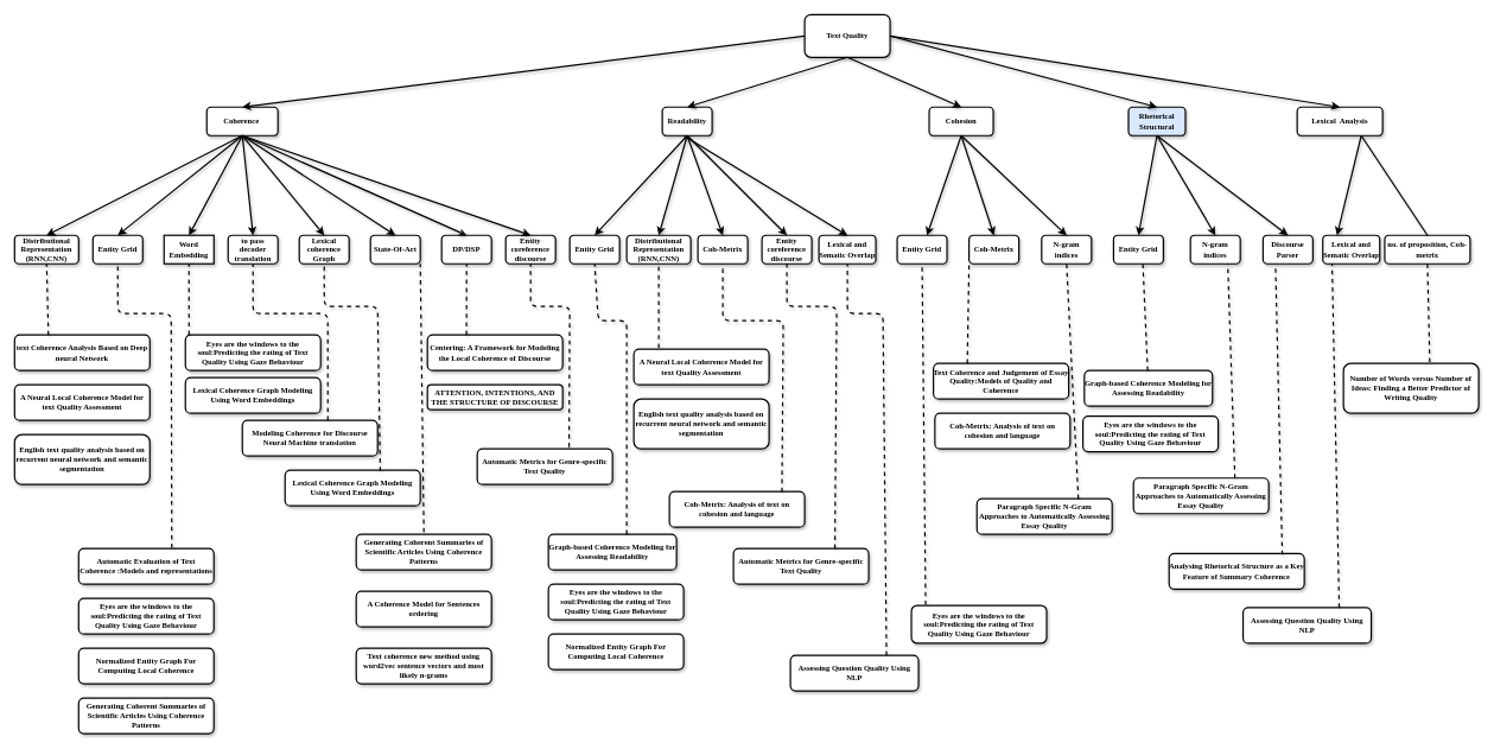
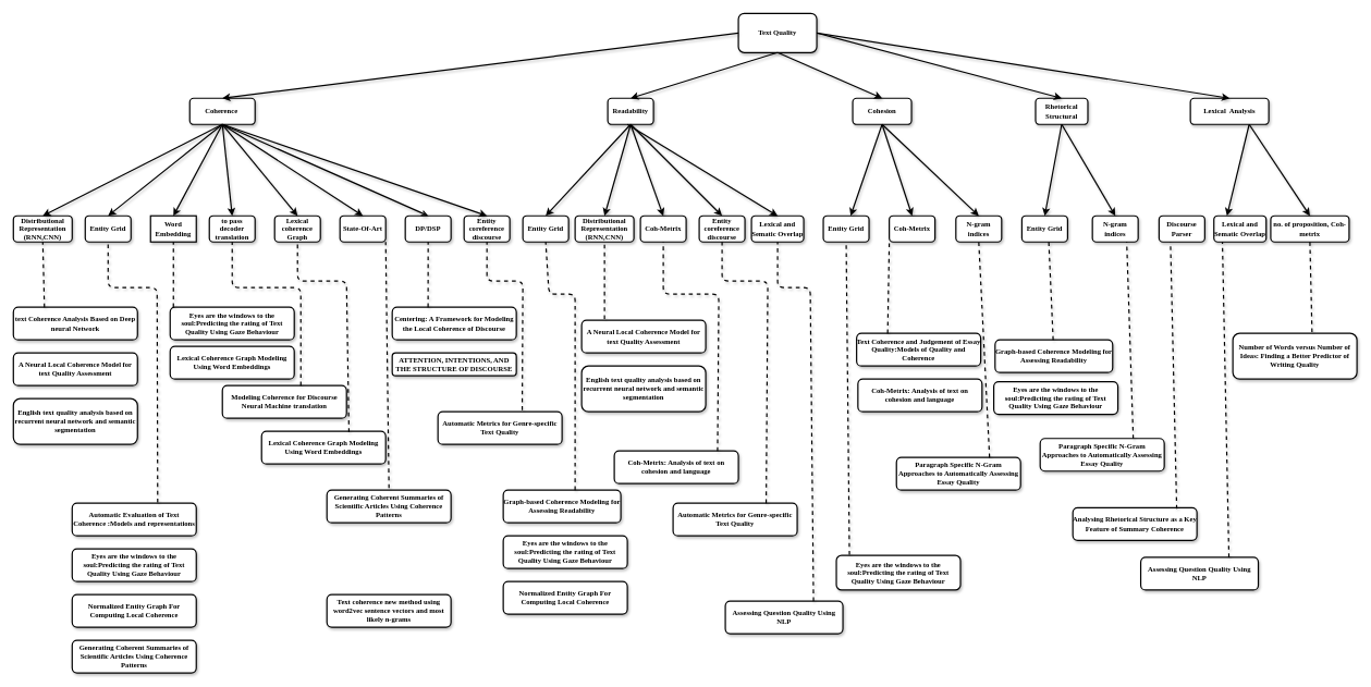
- <mxCell id="4" value="&lt;span style=&quot;font-size: 11px;&quot;&gt;Rhetorical Structural&lt;/span&gt;" style="whiteSpace=wrap;html=1;strokeWidth=2;shadow=1;labelBorderColor=none;labelBackgroundColor=none;fontFamily=Tahoma;rounded=1;fontStyle=1;fontSize=11;spacing=0;spacingTop=1;spacingBottom=1;spacingRight=1;spacingLeft=1;fillColor=#dae8fc;" parent="1" vertex="1"><mxGeometry x="1585" y="150" width="80" height="40" as="geometry" /></mxCell>
+ <mxCell id="4" value="&lt;span style=&quot;font-size: 11px;&quot;&gt;Rhetorical Structural&lt;/span&gt;" style="whiteSpace=wrap;html=1;strokeWidth=2;shadow=1;labelBorderColor=none;labelBackgroundColor=none;fontFamily=Tahoma;rounded=1;fontStyle=1;fontSize=11;spacing=0;spacingTop=1;spacingBottom=1;spacingRight=1;spacingLeft=1;" parent="1" vertex="1"><mxGeometry x="1585" y="150" width="80" height="40" as="geometry" /></mxCell>
- <mxCell id="46" value="" style="endArrow=classic;html=1;entryX=0.5;entryY=0;entryDx=0;entryDy=0;exitX=0.5;exitY=1;exitDx=0;exitDy=0;strokeWidth=2;shadow=1;labelBorderColor=none;labelBackgroundColor=none;fontFamily=Tahoma;fontStyle=1;fontSize=11;spacing=0;spacingTop=1;spacingBottom=1;spacingRight=1;spacingLeft=1;" parent="1" source="4" target="43" edge="1"><mxGeometry width="50" height="50" relative="1" as="geometry"><mxPoint x="1530" y="210" as="sourcePoint" /><mxPoint x="1485" y="370" as="targetPoint" /></mxGeometry></mxCell>
- <mxCell id="51" value="" style="endArrow=none;html=1;entryX=0.5;entryY=0;entryDx=0;entryDy=0;exitX=0.75;exitY=1;exitDx=0;exitDy=0;strokeWidth=2;shadow=1;labelBorderColor=none;labelBackgroundColor=none;fontFamily=Tahoma;fontStyle=1;fontSize=11;spacing=0;spacingTop=1;spacingBottom=1;spacingRight=1;spacingLeft=1;" parent="1" source="49" target="50" edge="1"><mxGeometry width="50" height="50" relative="1" as="geometry"><mxPoint x="1750" y="200" as="sourcePoint" /><mxPoint x="1750" y="360" as="targetPoint" /></mxGeometry></mxCell>
+ <mxCell id="51" value="" style="endArrow=classic;html=1;entryX=0.5;entryY=0;entryDx=0;entryDy=0;exitX=0.75;exitY=1;exitDx=0;exitDy=0;strokeWidth=2;shadow=1;labelBorderColor=none;labelBackgroundColor=none;fontFamily=Tahoma;fontStyle=1;fontSize=11;spacing=0;spacingTop=1;spacingBottom=1;spacingRight=1;spacingLeft=1;" parent="1" source="49" target="50" edge="1"><mxGeometry width="50" height="50" relative="1" as="geometry"><mxPoint x="1750" y="200" as="sourcePoint" /><mxPoint x="1750" y="360" as="targetPoint" /></mxGeometry></mxCell>
- <mxCell id="69" value="&lt;span style=&quot;font-size: 11px; text-align: left;&quot;&gt;A Coherence Model for Sentences ordering &lt;/span&gt;" style="whiteSpace=wrap;html=1;strokeWidth=2;shadow=1;labelBorderColor=none;labelBackgroundColor=none;fontFamily=Tahoma;rounded=1;fontStyle=1;fontSize=11;spacing=0;spacingTop=1;spacingBottom=1;spacingRight=1;spacingLeft=1;" parent="1" vertex="1"><mxGeometry x="500" y="830" width="190" height="50" as="geometry" /></mxCell>
